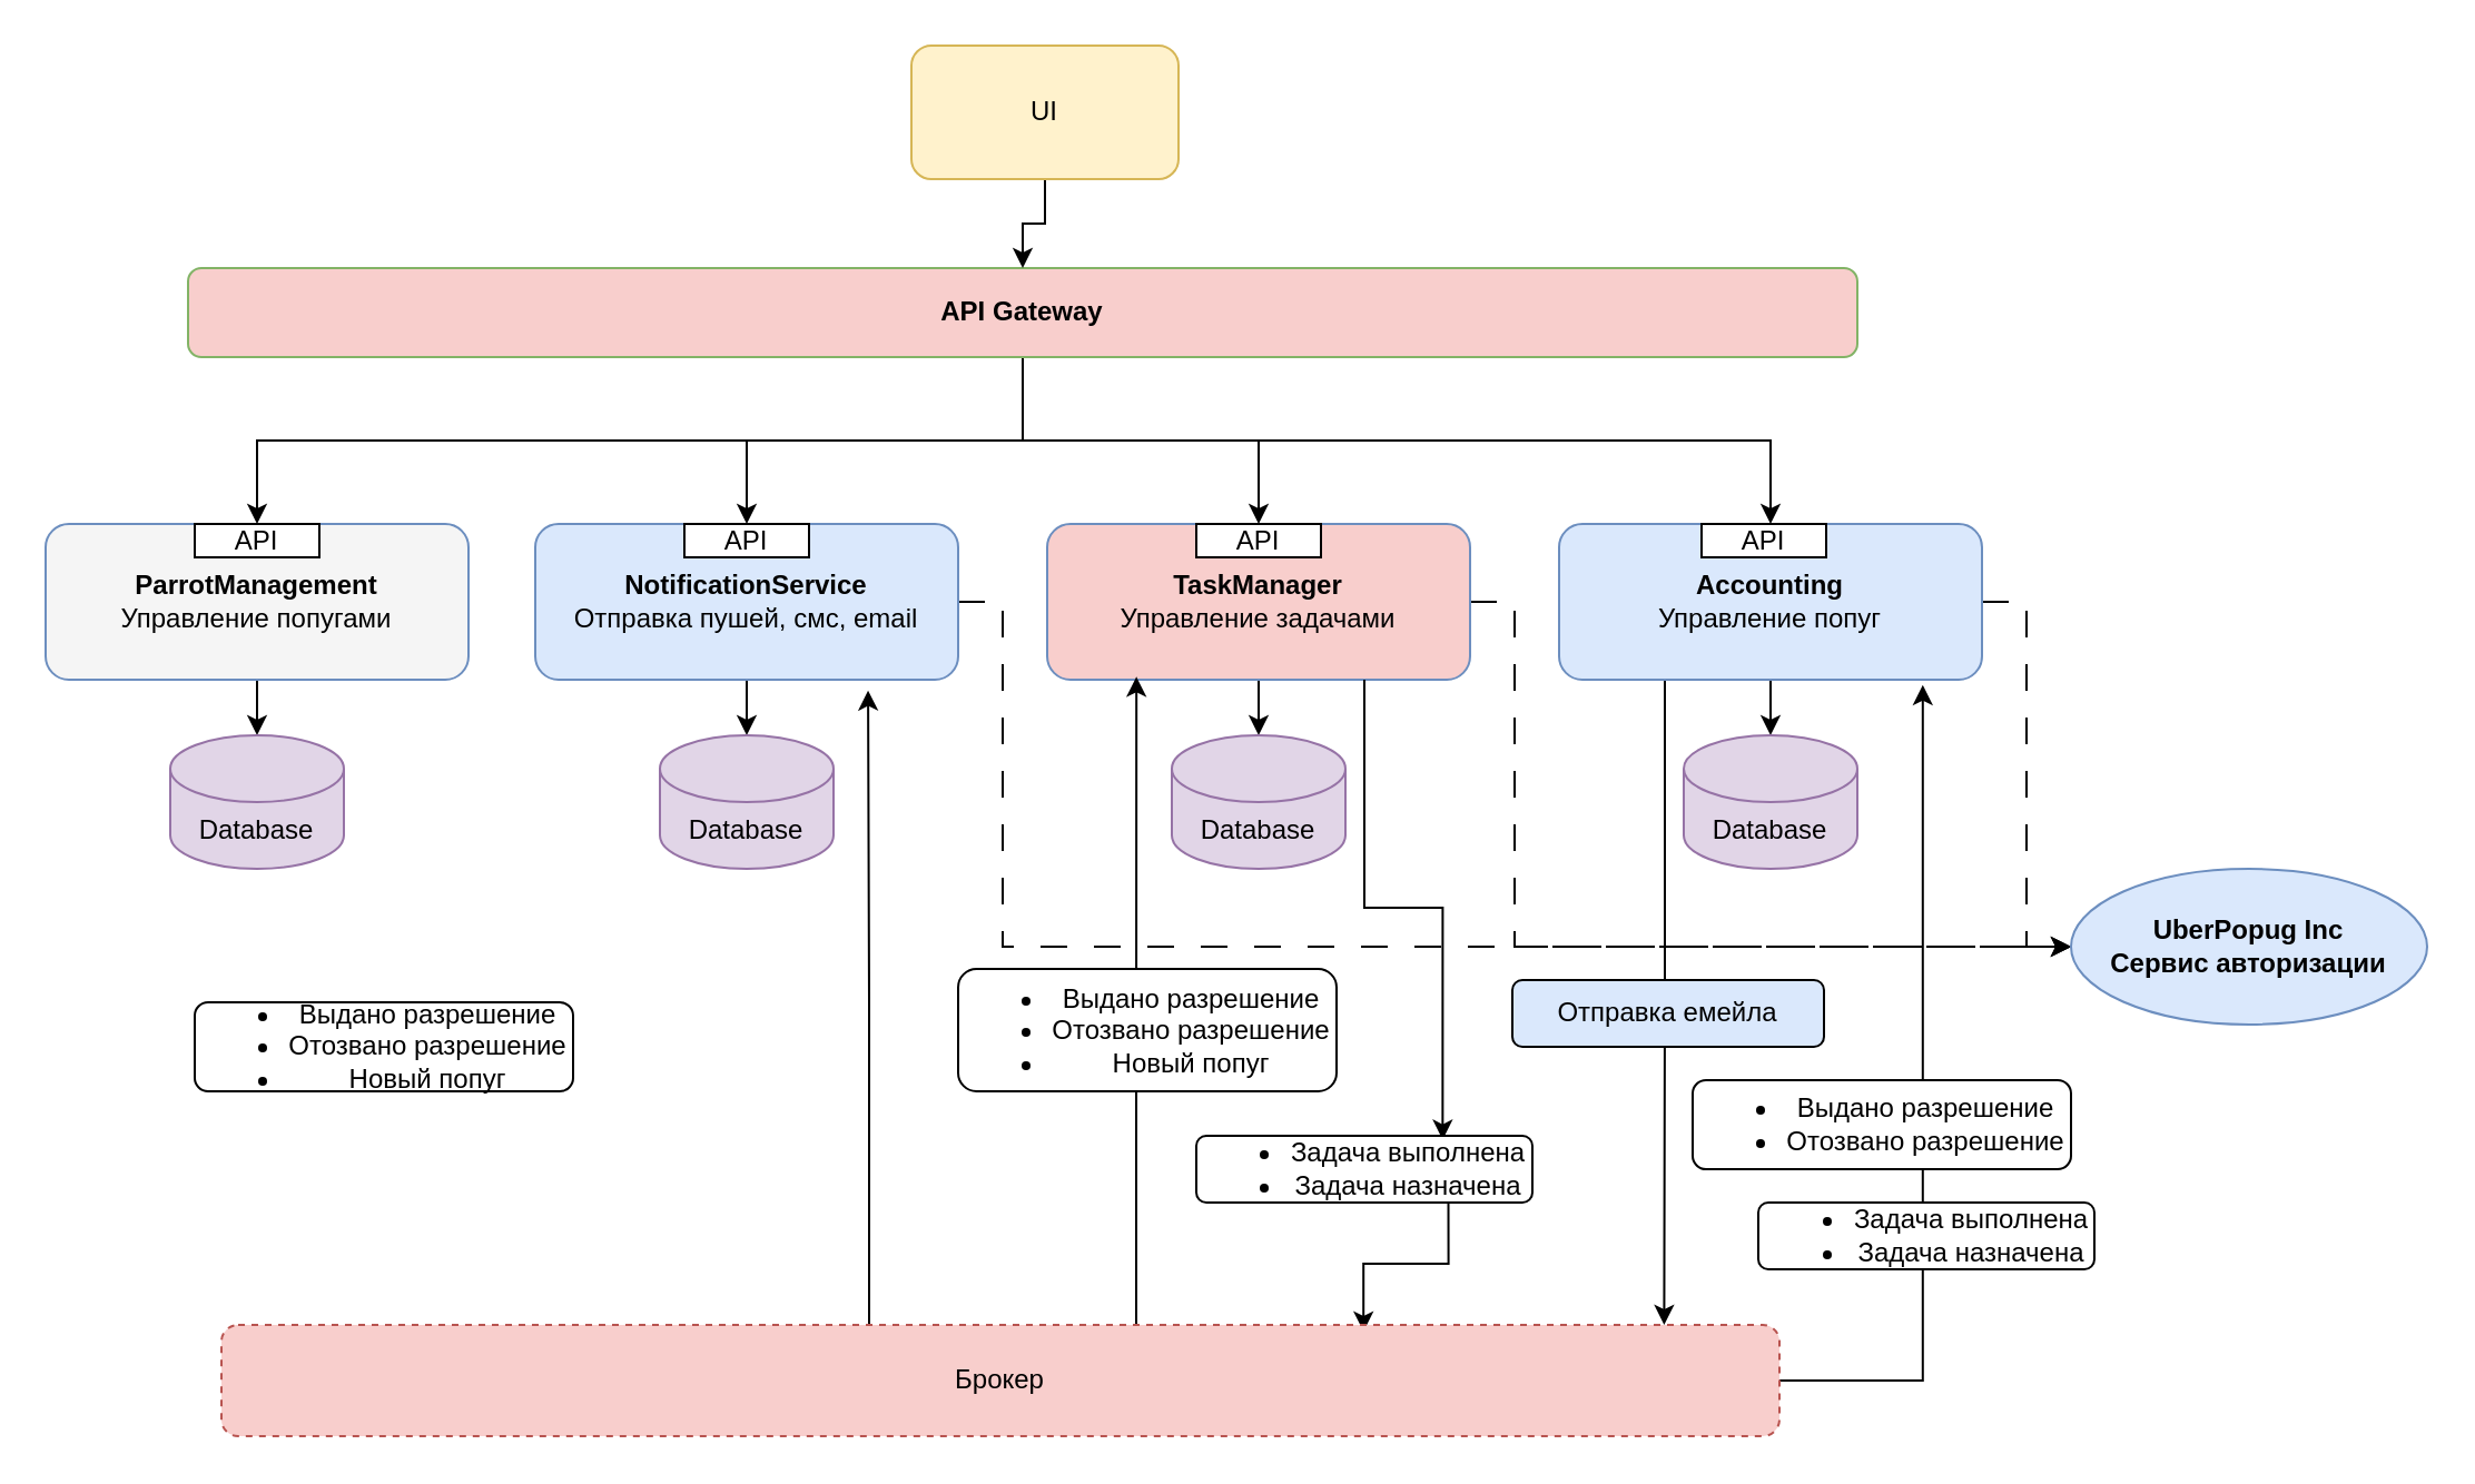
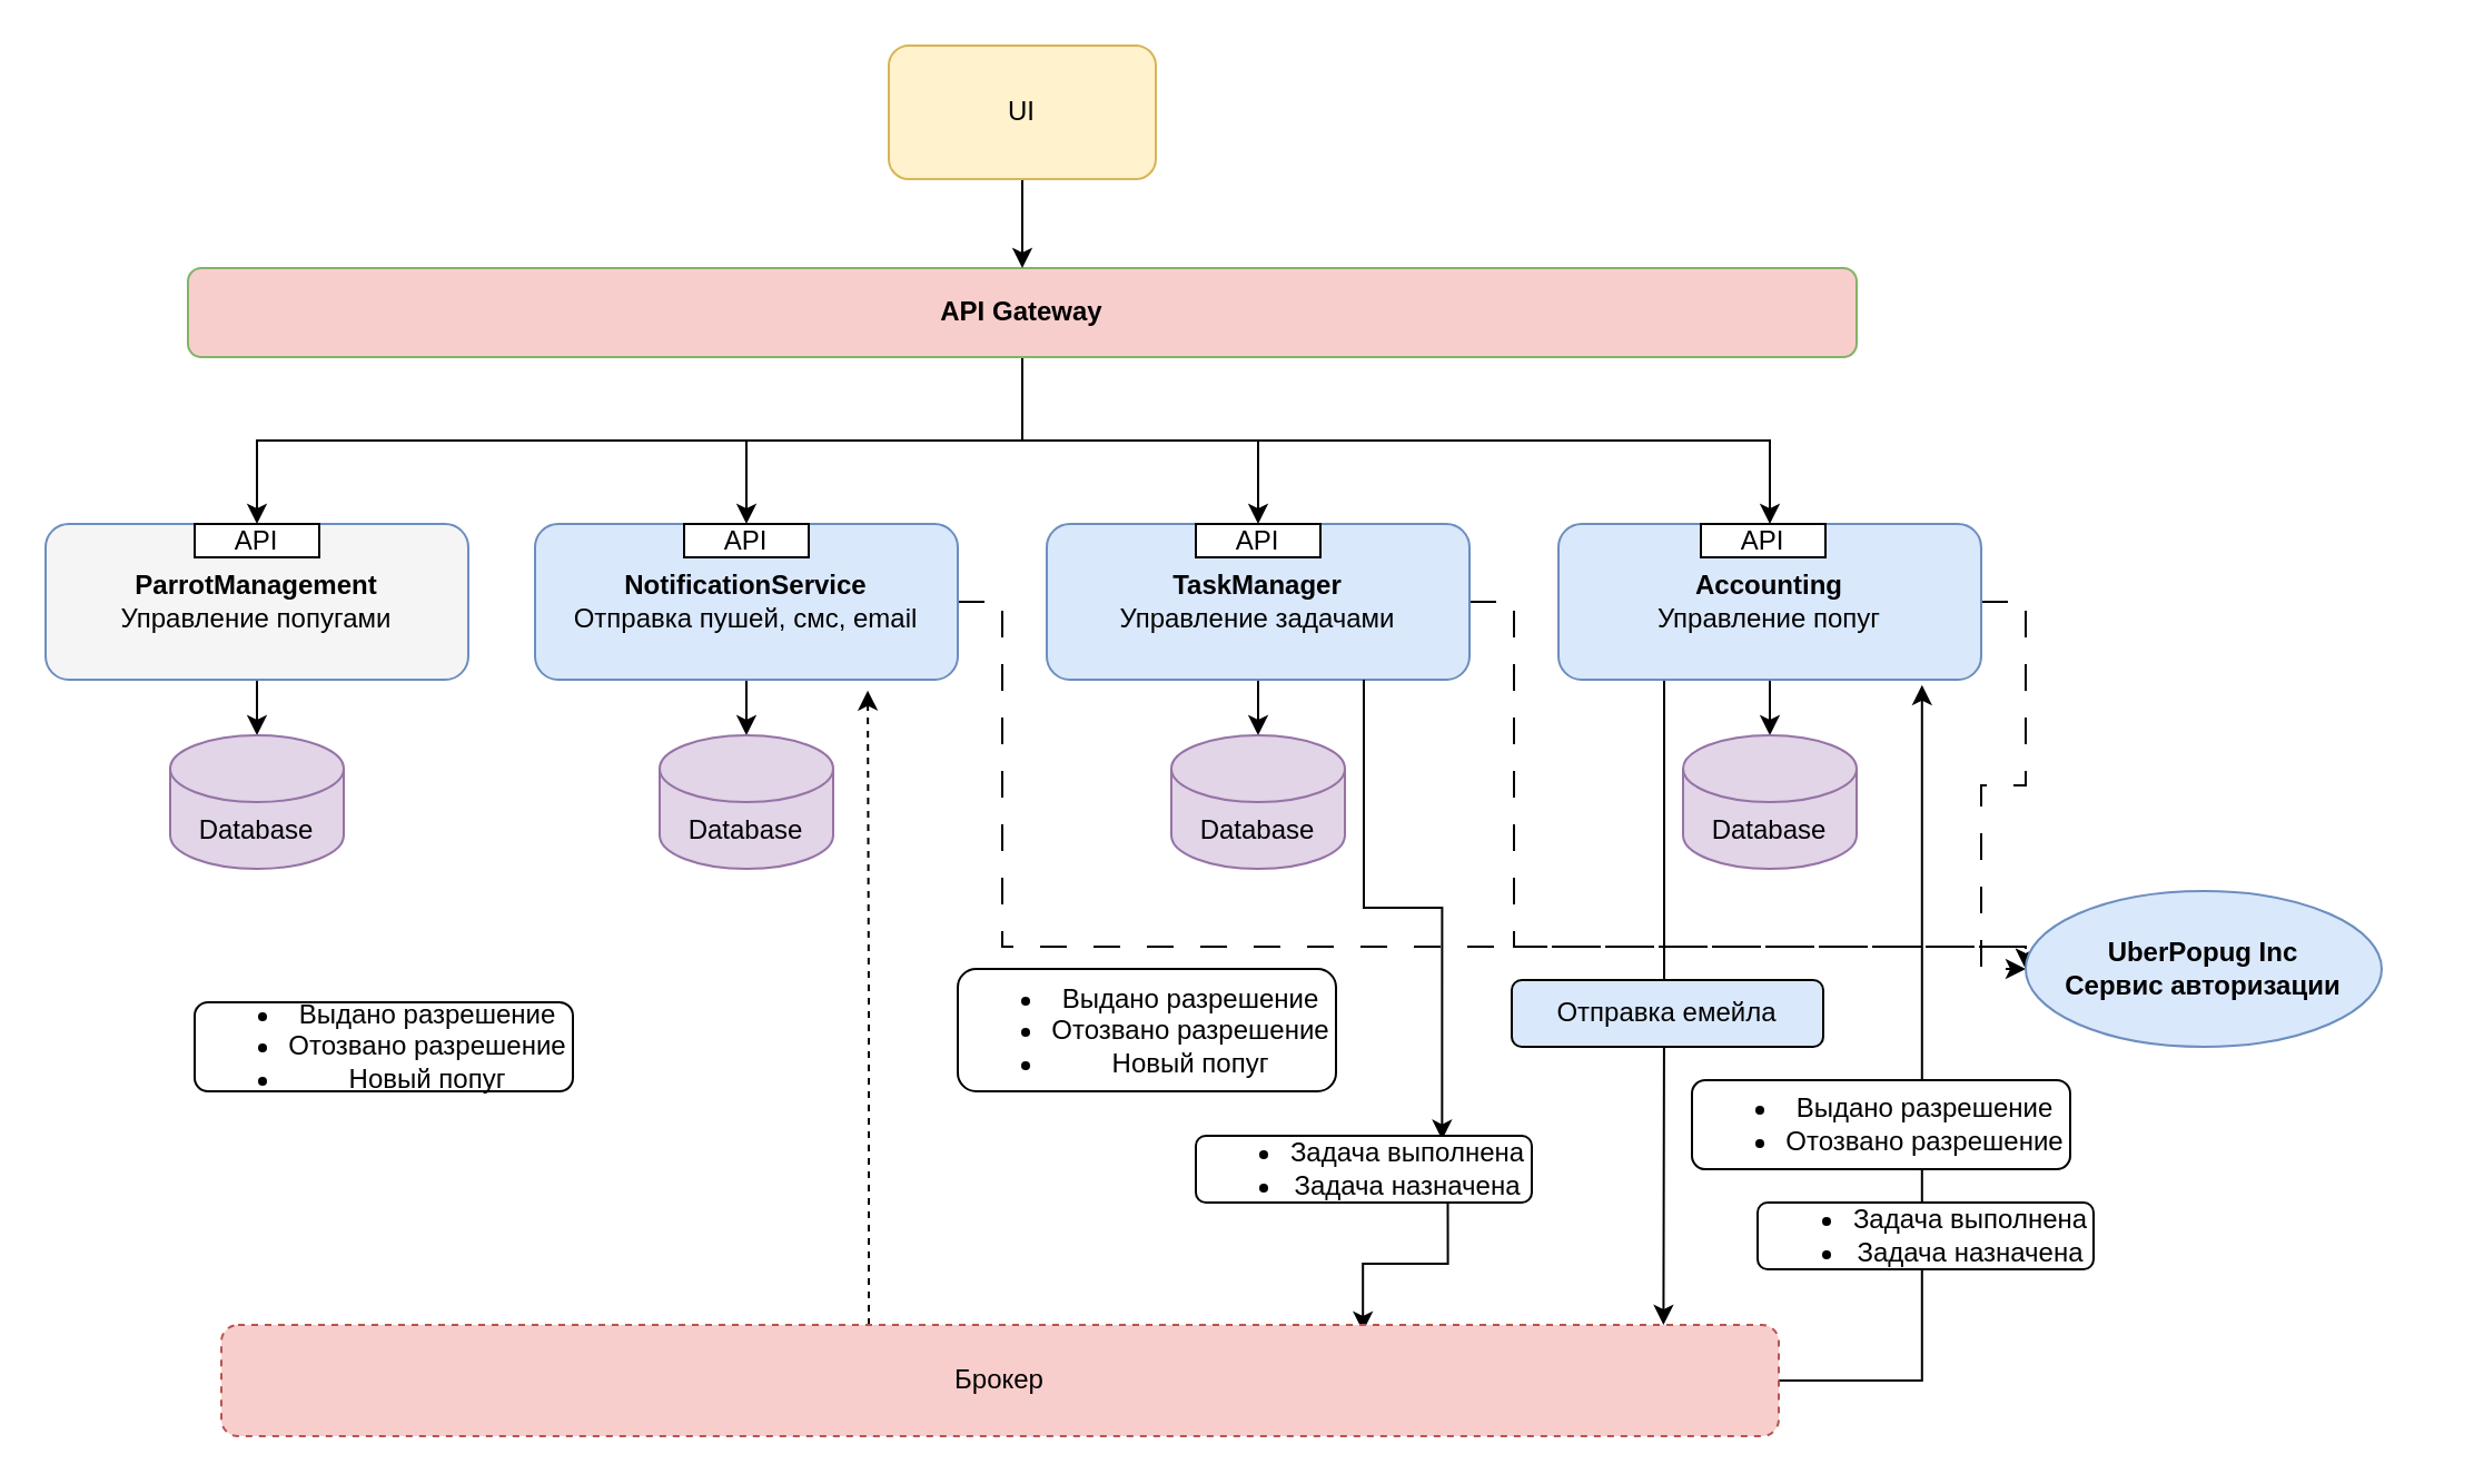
- <mxCell id="39" value="UI" style="rounded=1;whiteSpace=wrap;html=1;fillColor=#fff2cc;strokeColor=#d6b656;" vertex="1" parent="1"><mxGeometry x="409" y="20" width="120" height="60" as="geometry" /></mxCell>
+ <mxCell id="39" value="UI" style="rounded=1;whiteSpace=wrap;html=1;fillColor=#fff2cc;strokeColor=#d6b656;" vertex="1" parent="1"><mxGeometry x="399" y="20" width="120" height="60" as="geometry" /></mxCell>
- <mxCell id="14" value="&lt;b&gt;TaskManager&lt;br&gt;&lt;/b&gt;Управление задачами" style="rounded=1;whiteSpace=wrap;html=1;fillColor=#f8cecc;strokeColor=#6c8ebf;" vertex="1" parent="1"><mxGeometry x="470" y="235" width="190" height="70" as="geometry" /></mxCell>
+ <mxCell id="14" value="&lt;b&gt;TaskManager&lt;br&gt;&lt;/b&gt;Управление задачами" style="rounded=1;whiteSpace=wrap;html=1;fillColor=#dae8fc;strokeColor=#6c8ebf;" vertex="1" parent="1"><mxGeometry x="470" y="235" width="190" height="70" as="geometry" /></mxCell>
- <mxCell id="25" style="edgeStyle=orthogonalEdgeStyle;rounded=0;orthogonalLoop=1;jettySize=auto;html=1;entryX=0.211;entryY=0.981;entryDx=0;entryDy=0;entryPerimeter=0;" edge="1" parent="1" source="27" target="14"><mxGeometry relative="1" as="geometry"><Array as="points"><mxPoint x="510" y="520" /><mxPoint x="510" y="520" /></Array></mxGeometry></mxCell>
- <mxCell id="33" value="&lt;b&gt;UberPopug Inc&lt;br&gt;Сервис авторизации&lt;br&gt;&lt;/b&gt;" style="ellipse;whiteSpace=wrap;html=1;fillColor=#dae8fc;strokeColor=#6c8ebf;" vertex="1" parent="1"><mxGeometry x="930" y="390" width="160" height="70" as="geometry" /></mxCell>
+ <mxCell id="33" value="&lt;b&gt;UberPopug Inc&lt;br&gt;Сервис авторизации&lt;br&gt;&lt;/b&gt;" style="ellipse;whiteSpace=wrap;html=1;fillColor=#dae8fc;strokeColor=#6c8ebf;" vertex="1" parent="1"><mxGeometry x="910" y="400" width="160" height="70" as="geometry" /></mxCell>
- <mxCell id="24" style="edgeStyle=orthogonalEdgeStyle;rounded=0;orthogonalLoop=1;jettySize=auto;html=1;entryX=0.787;entryY=1.069;entryDx=0;entryDy=0;entryPerimeter=0;" edge="1" parent="1" source="27" target="9"><mxGeometry relative="1" as="geometry"><Array as="points"><mxPoint x="390" y="450" /><mxPoint x="390" y="450" /></Array></mxGeometry></mxCell>
+ <mxCell id="24" style="edgeStyle=orthogonalEdgeStyle;rounded=0;orthogonalLoop=1;jettySize=auto;html=1;entryX=0.787;entryY=1.069;entryDx=0;entryDy=0;entryPerimeter=0;dashed=1;" edge="1" parent="1" source="27" target="9"><mxGeometry relative="1" as="geometry"><Array as="points"><mxPoint x="390" y="450" /><mxPoint x="390" y="450" /></Array></mxGeometry></mxCell>
